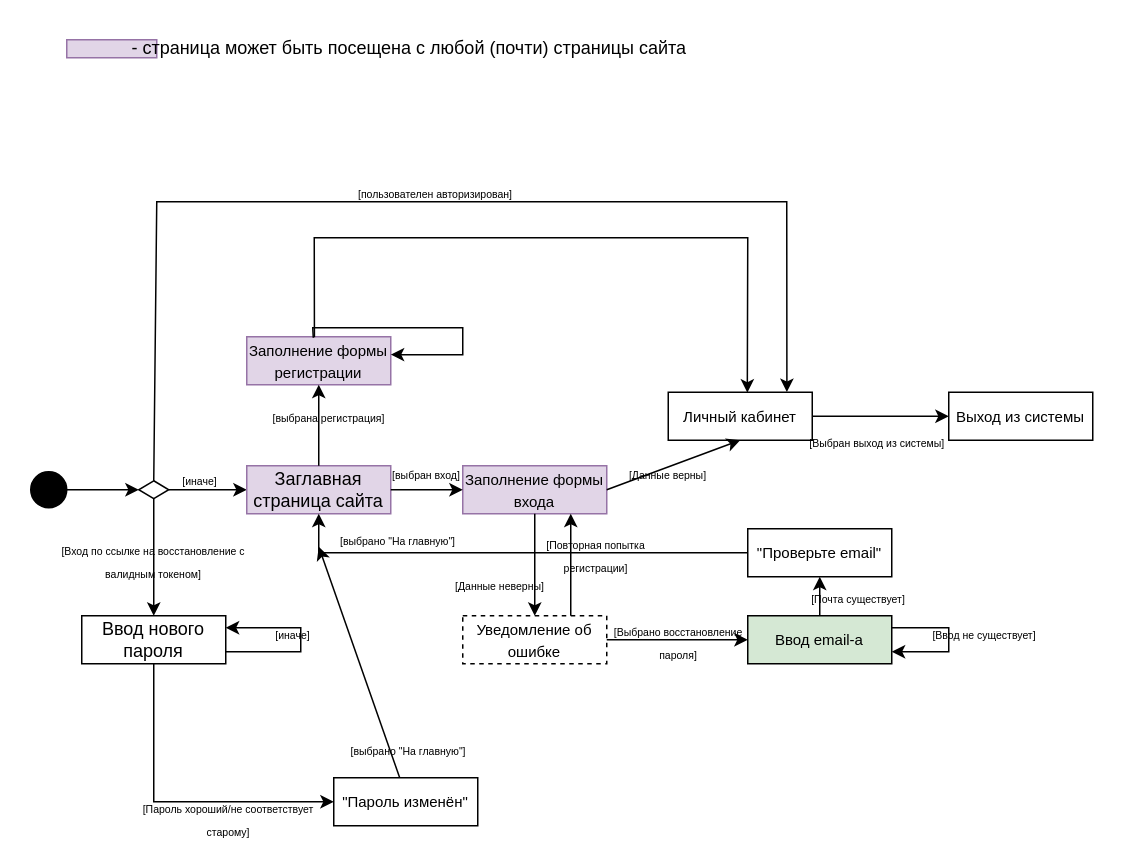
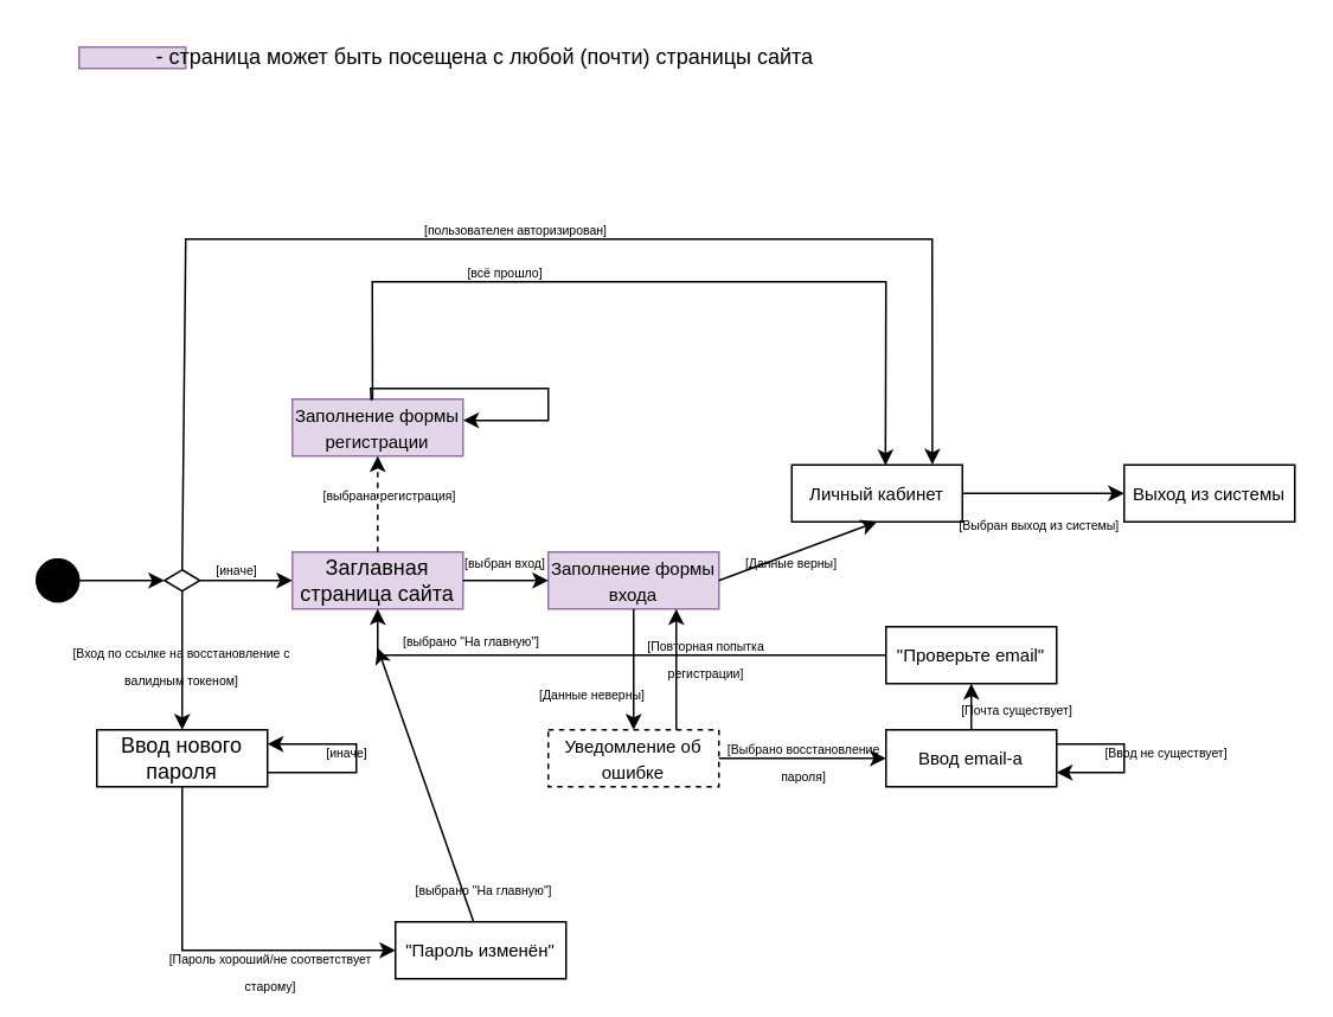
+ <mxCell id="16" value="&lt;font style=&quot;font-size: 7px;&quot;&gt;[всё прошло]&lt;/font&gt;" style="text;html=1;align=center;verticalAlign=middle;whiteSpace=wrap;rounded=0;" parent="1" vertex="1"><mxGeometry x="236" y="146" width="96" height="12" as="geometry" /></mxCell>
- <mxCell id="24" value="" style="endArrow=classic;html=1;rounded=0;exitX=0.5;exitY=0;exitDx=0;exitDy=0;entryX=0.5;entryY=1;entryDx=0;entryDy=0;" parent="1" source="7" target="11" edge="1"><mxGeometry width="50" height="50" relative="1" as="geometry"><mxPoint x="320" y="400" as="sourcePoint" /><mxPoint x="370" y="350" as="targetPoint" /></mxGeometry></mxCell>
+ <mxCell id="24" value="" style="endArrow=classic;html=1;rounded=0;exitX=0.5;exitY=0;exitDx=0;exitDy=0;entryX=0.5;entryY=1;entryDx=0;entryDy=0;dashed=1;" parent="1" source="7" target="11" edge="1"><mxGeometry width="50" height="50" relative="1" as="geometry"><mxPoint x="320" y="400" as="sourcePoint" /><mxPoint x="370" y="350" as="targetPoint" /></mxGeometry></mxCell>
- <mxCell id="30" value="&lt;span style=&quot;font-size: 10px;&quot;&gt;Ввод email-а&lt;/span&gt;" style="rounded=0;whiteSpace=wrap;html=1;fillColor=#d5e8d4;" parent="1" vertex="1"><mxGeometry x="498" y="410" width="96" height="32" as="geometry" /></mxCell>
+ <mxCell id="30" value="&lt;span style=&quot;font-size: 10px;&quot;&gt;Ввод email-а&lt;/span&gt;" style="rounded=0;whiteSpace=wrap;html=1;" parent="1" vertex="1"><mxGeometry x="498" y="410" width="96" height="32" as="geometry" /></mxCell>
